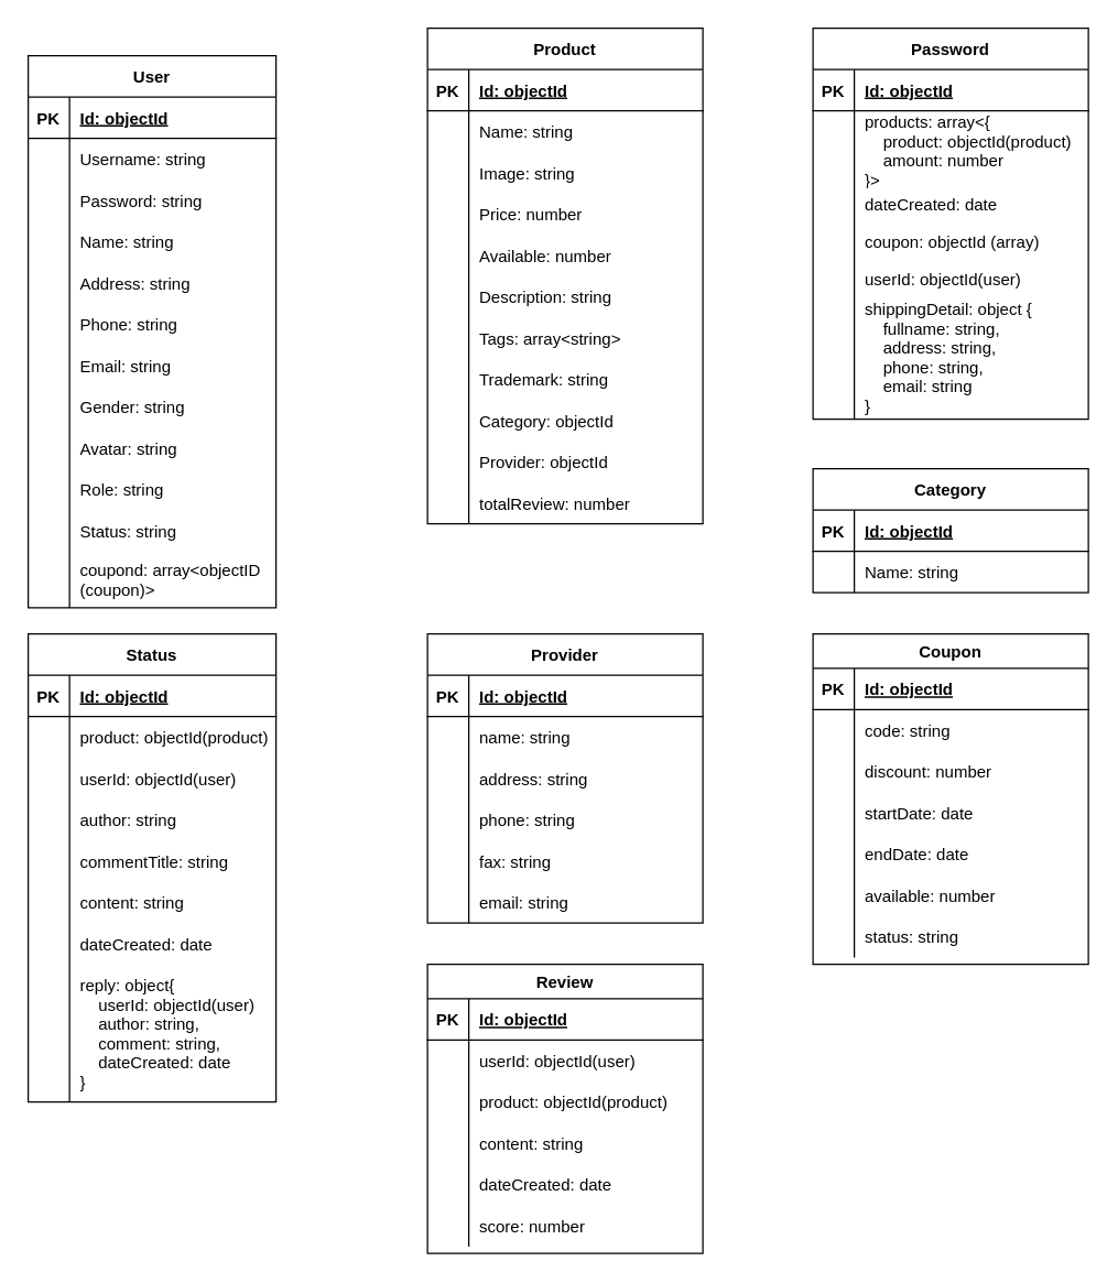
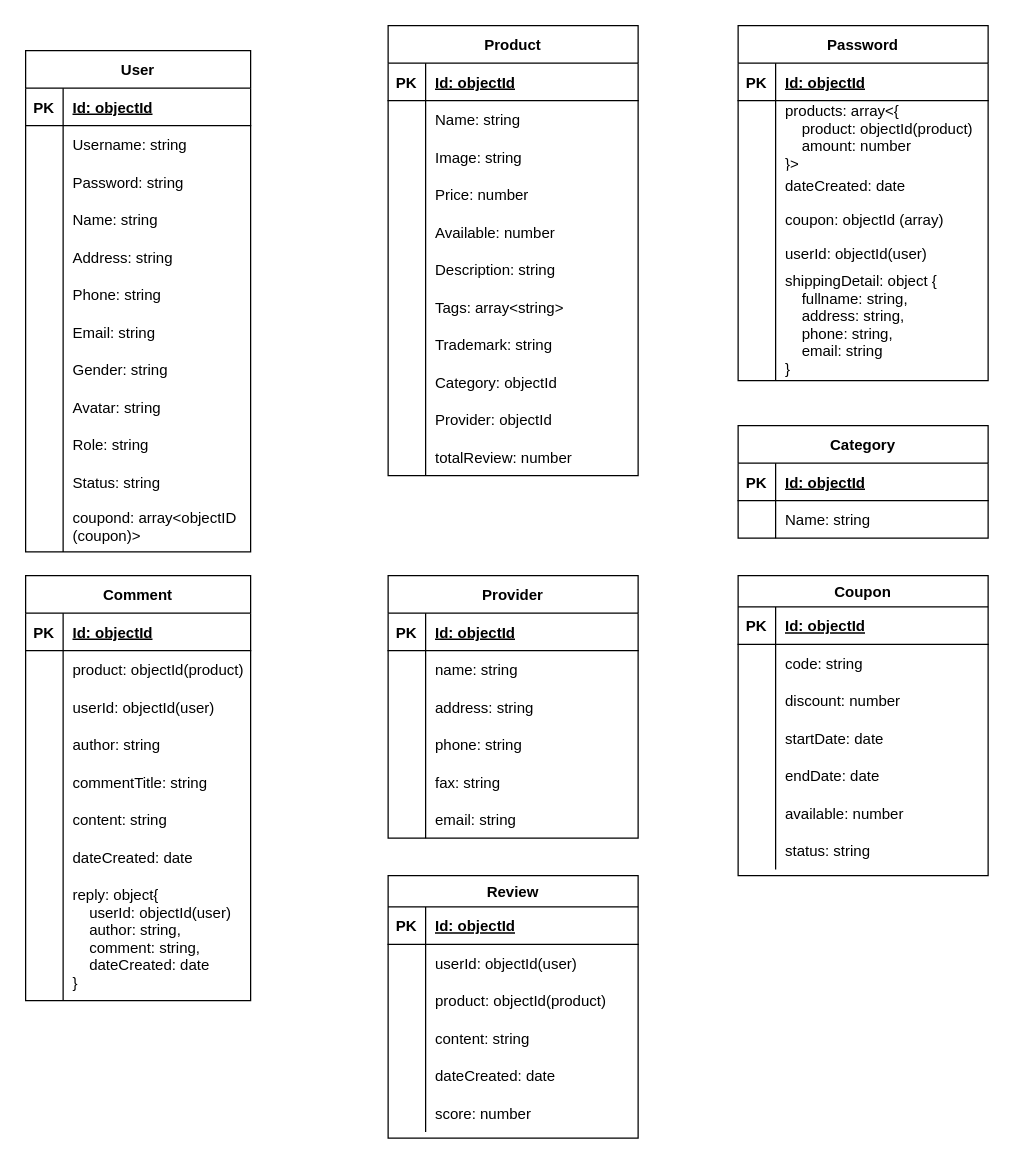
- <mxCell id="99" value="Status" style="shape=table;startSize=30;container=1;collapsible=1;childLayout=tableLayout;fixedRows=1;rowLines=0;fontStyle=1;align=center;resizeLast=1;" parent="1" vertex="1"><mxGeometry x="20" y="460" width="180" height="340" as="geometry" /></mxCell>
+ <mxCell id="99" value="Comment" style="shape=table;startSize=30;container=1;collapsible=1;childLayout=tableLayout;fixedRows=1;rowLines=0;fontStyle=1;align=center;resizeLast=1;" parent="1" vertex="1"><mxGeometry x="20" y="460" width="180" height="340" as="geometry" /></mxCell>
